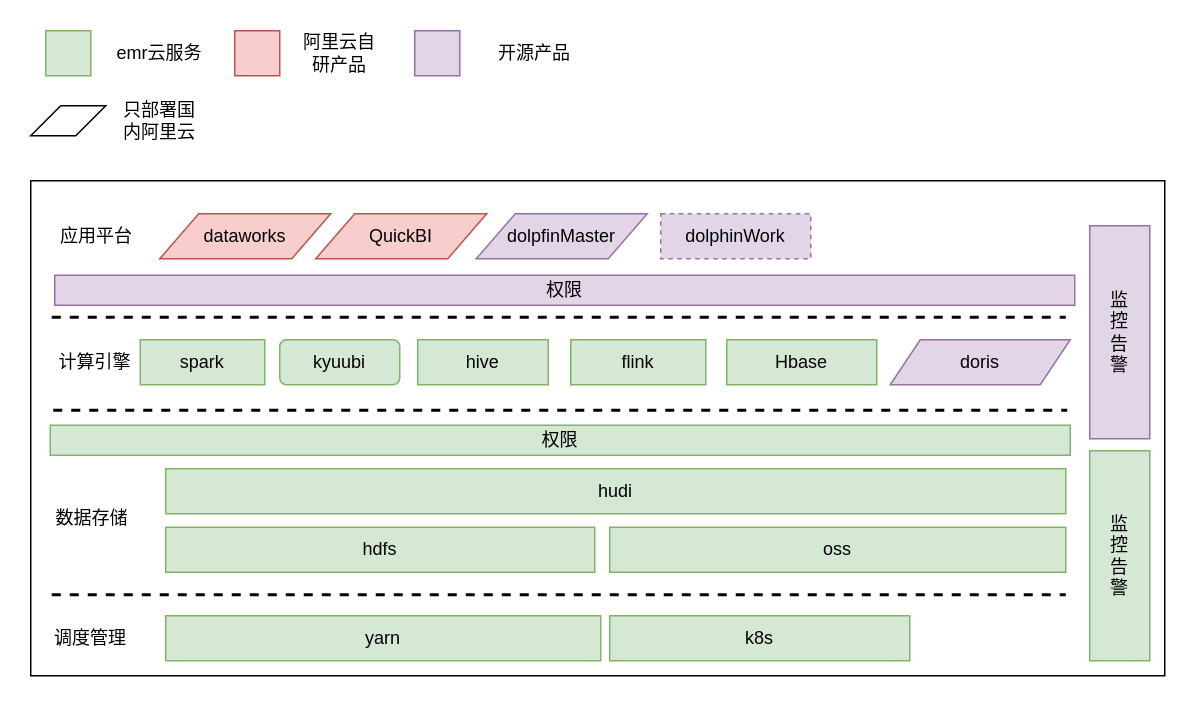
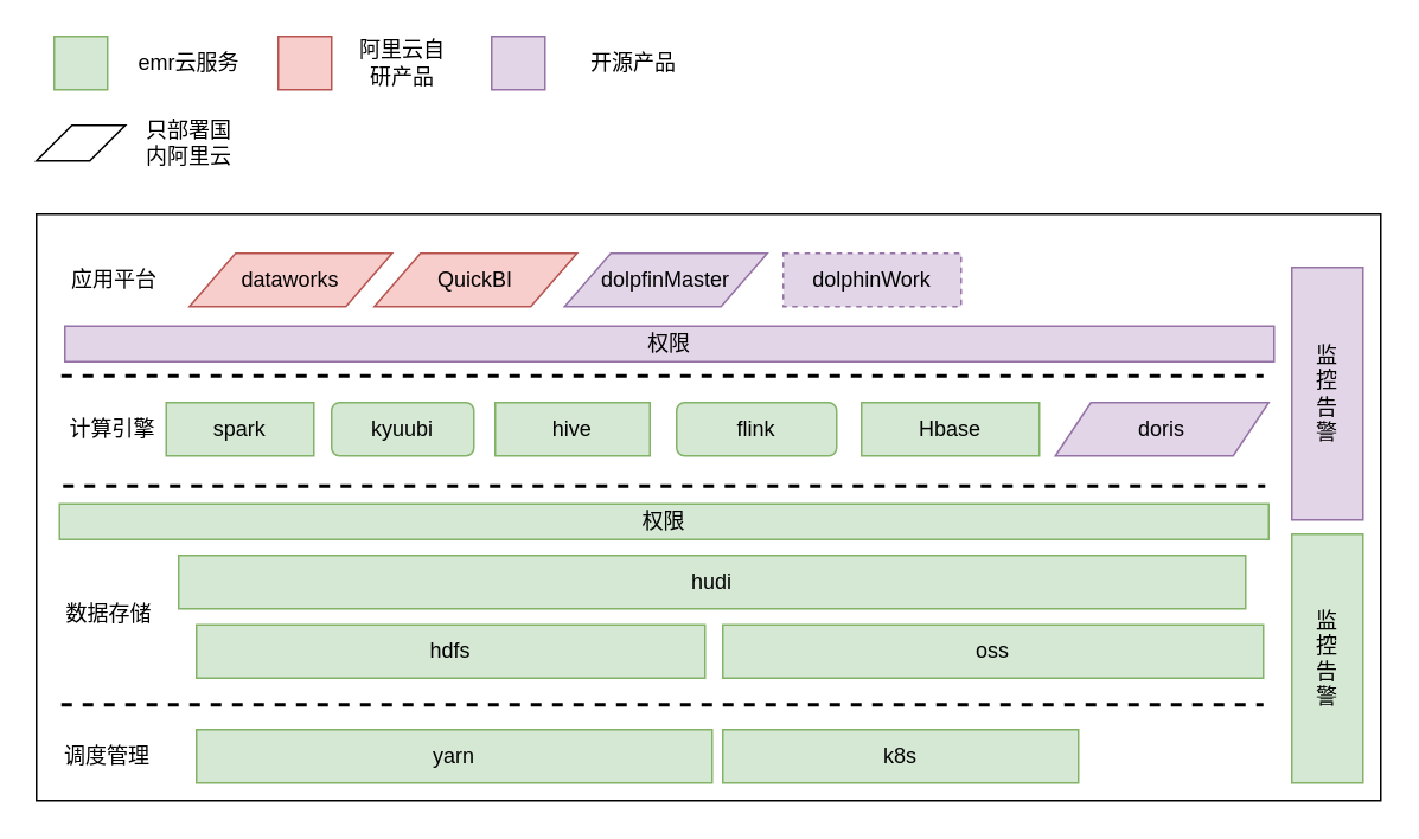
- <mxCell id="13" value="flink" style="rounded=0;whiteSpace=wrap;html=1;fillColor=#d5e8d4;strokeColor=#82b366;" parent="1" vertex="1"><mxGeometry x="380" y="226" width="90" height="30" as="geometry" /></mxCell>
+ <mxCell id="13" value="flink" style="whiteSpace=wrap;html=1;fillColor=#d5e8d4;strokeColor=#82b366;rounded=1;" parent="1" vertex="1"><mxGeometry x="380" y="226" width="90" height="30" as="geometry" /></mxCell>
- <mxCell id="8" value="hudi" style="rounded=0;whiteSpace=wrap;html=1;fillColor=#d5e8d4;strokeColor=#82b366;" parent="1" vertex="1"><mxGeometry x="110" y="312" width="600" height="30" as="geometry" /></mxCell>
+ <mxCell id="8" value="hudi" style="rounded=0;whiteSpace=wrap;html=1;fillColor=#d5e8d4;strokeColor=#82b366;" parent="1" vertex="1"><mxGeometry x="100" y="312" width="600" height="30" as="geometry" /></mxCell>
